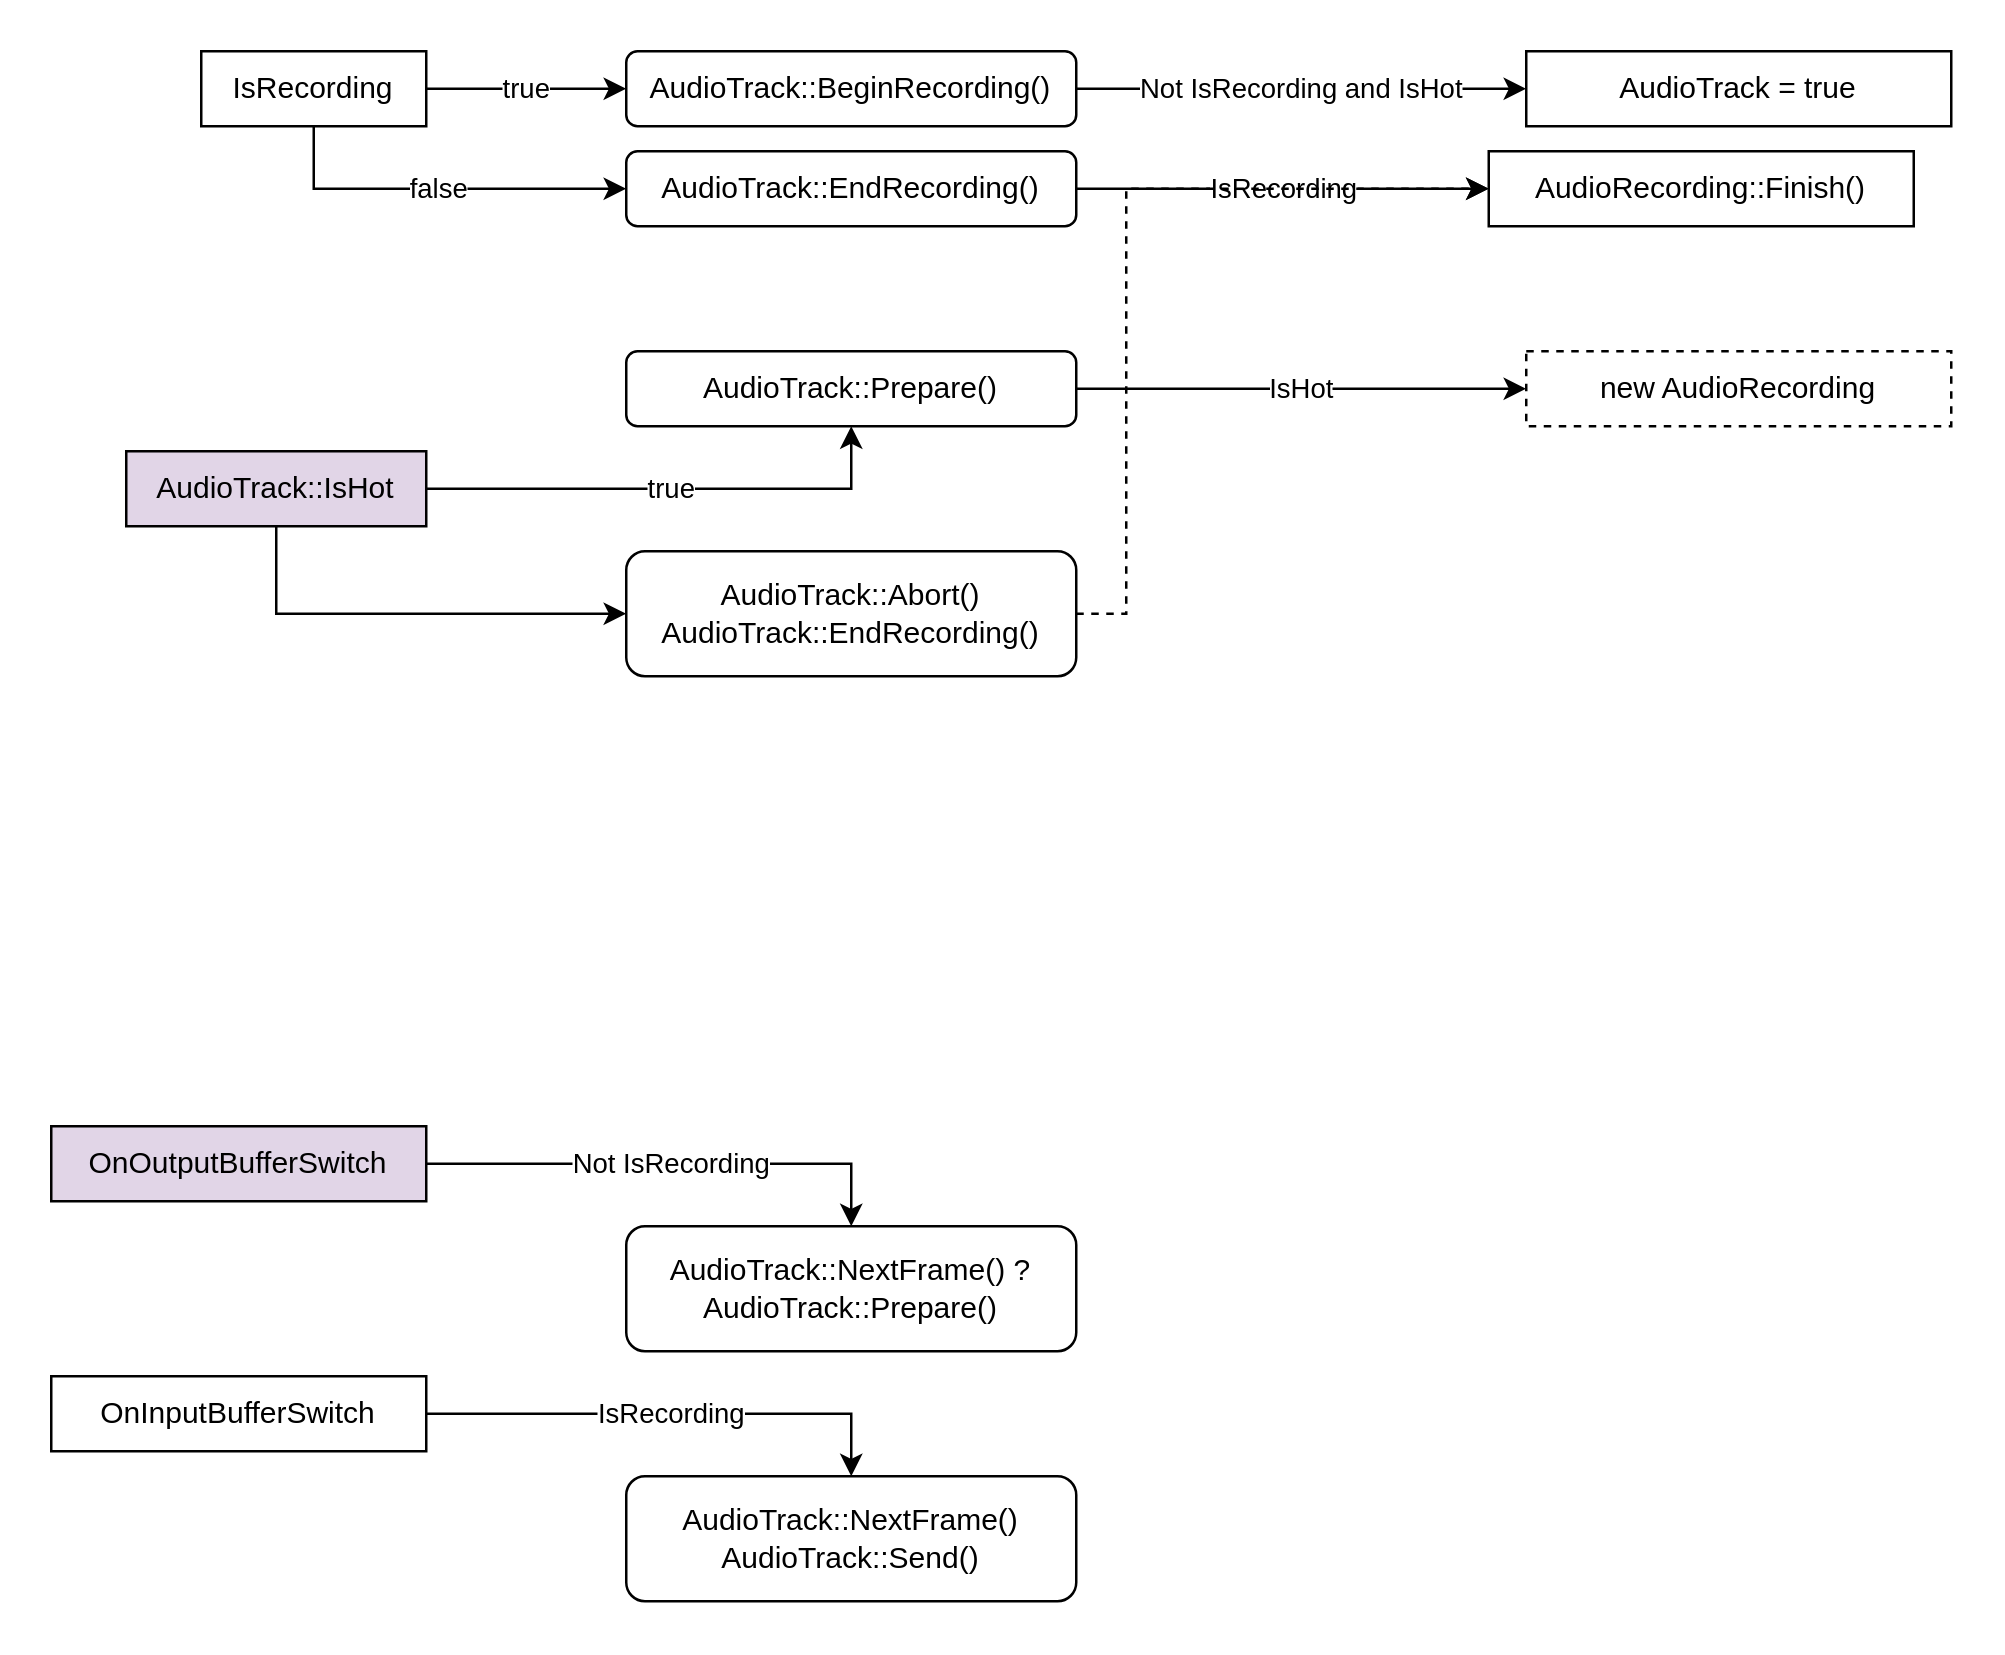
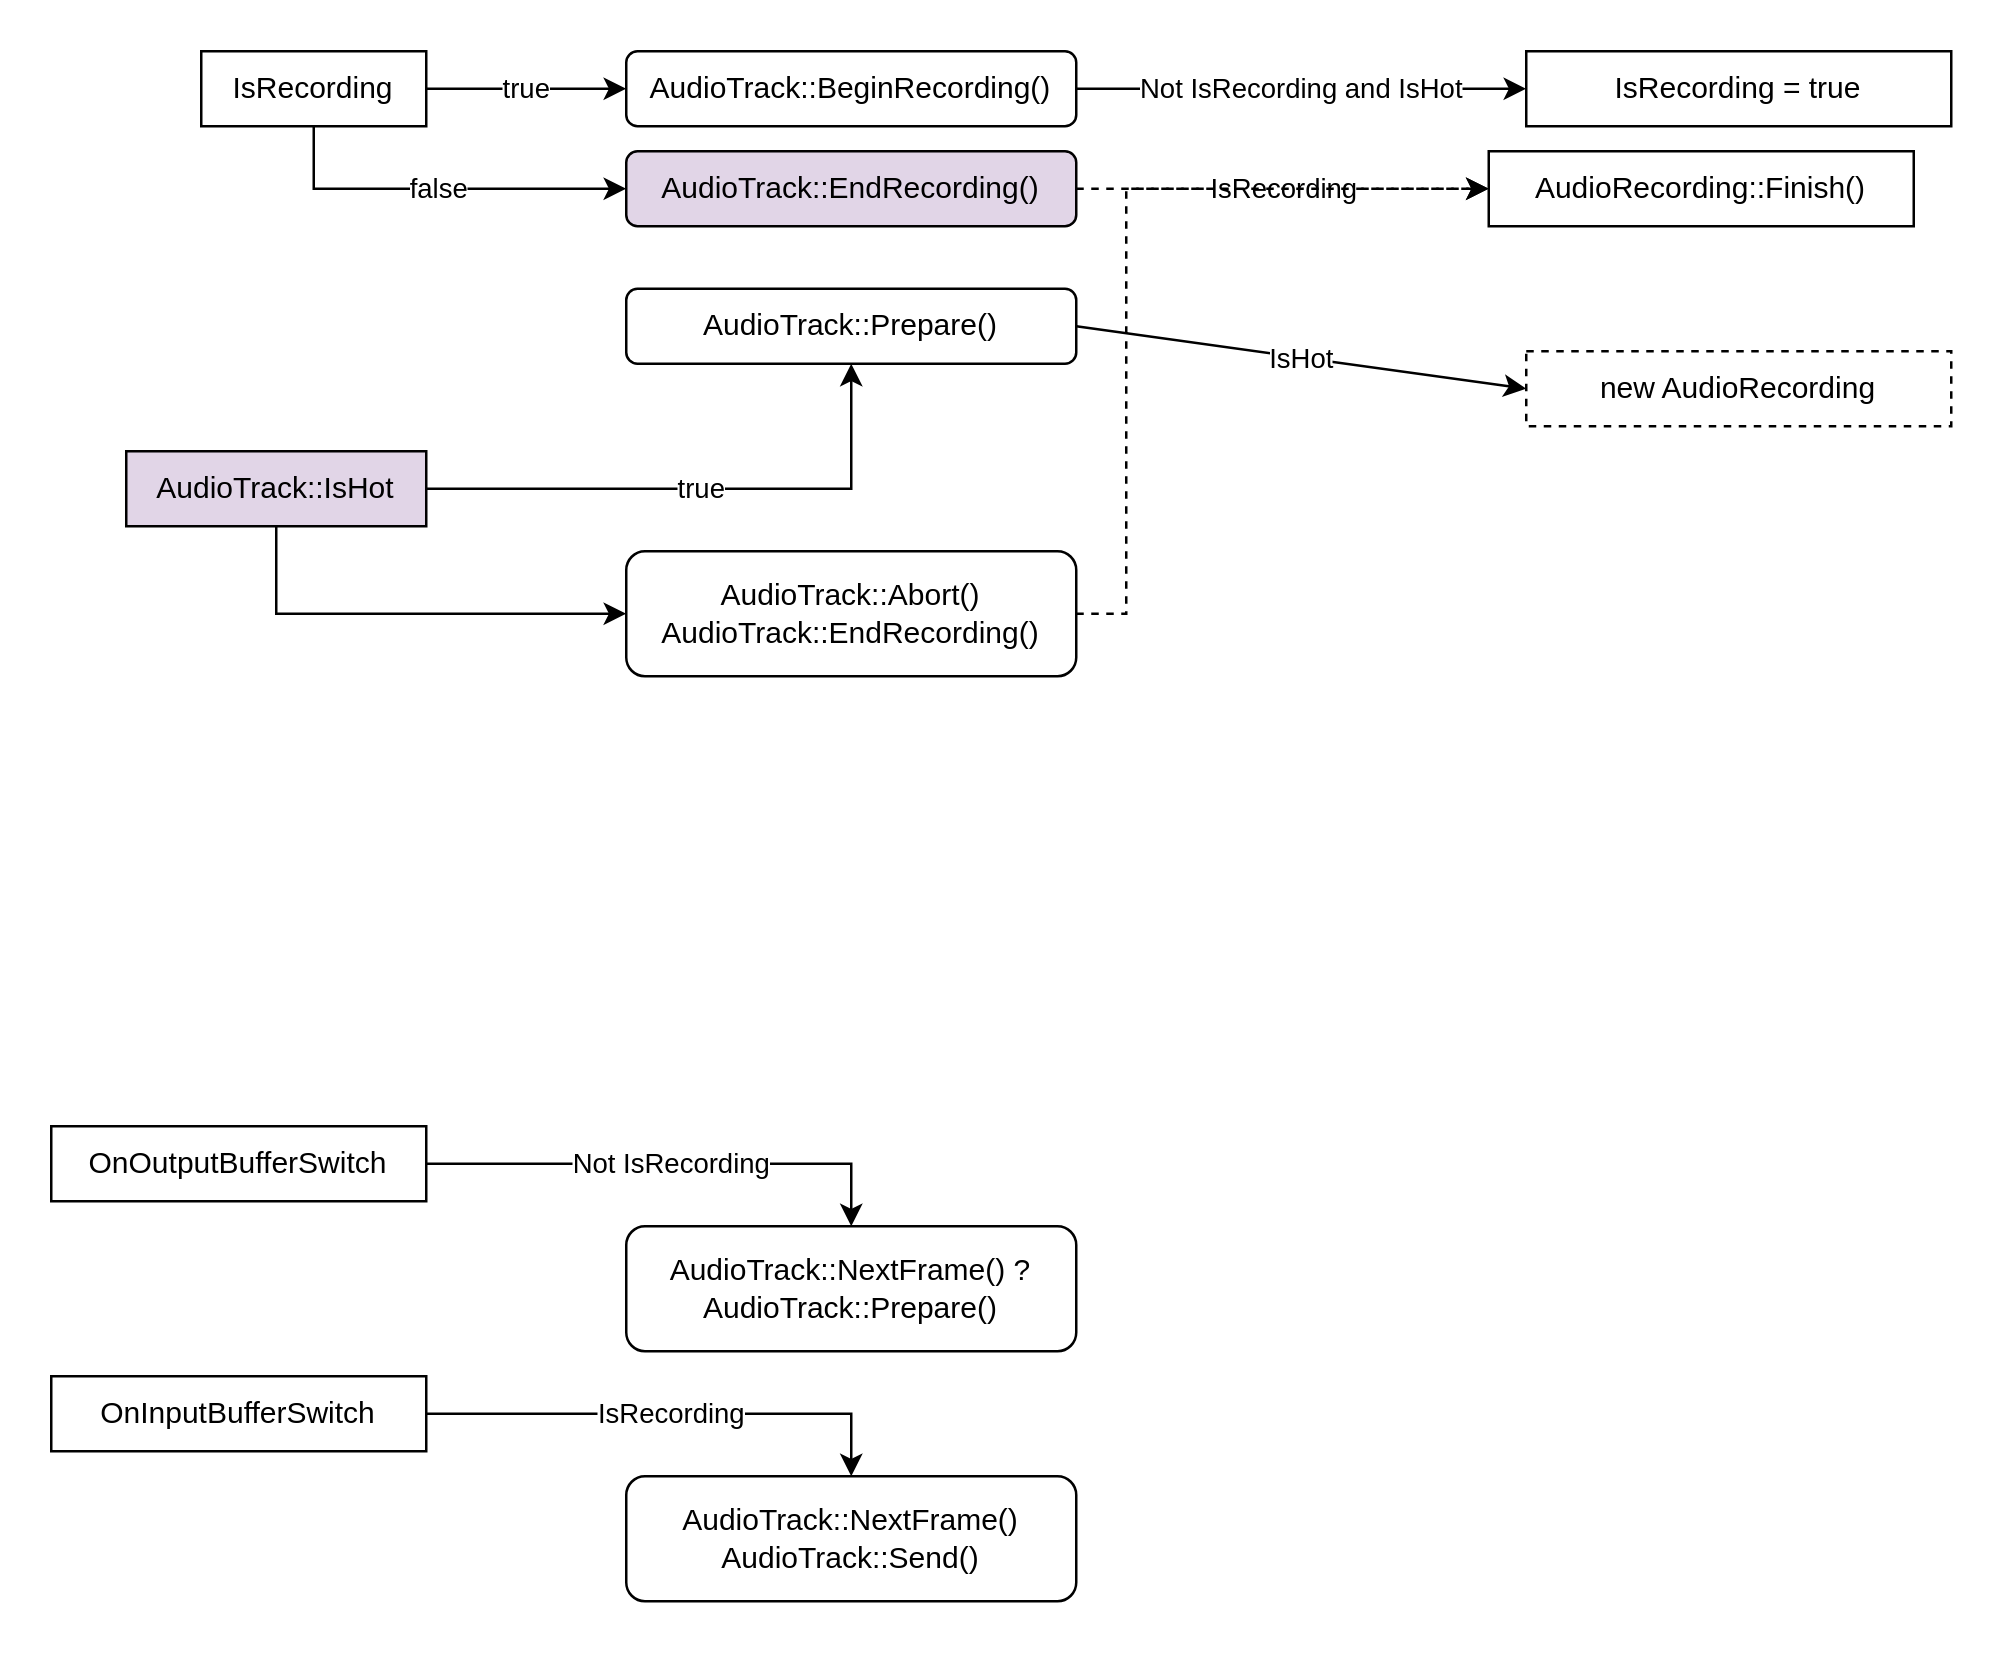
- <mxCell id="15" value="AudioTrack = true" style="rounded=0;whiteSpace=wrap;html=1;" parent="1" vertex="1"><mxGeometry x="610" y="20" width="170" height="30" as="geometry" /></mxCell>
+ <mxCell id="15" value="IsRecording = true" style="rounded=0;whiteSpace=wrap;html=1;" parent="1" vertex="1"><mxGeometry x="610" y="20" width="170" height="30" as="geometry" /></mxCell>
- <mxCell id="12" value="AudioTrack::EndRecording()" style="rounded=1;whiteSpace=wrap;html=1;" parent="1" vertex="1"><mxGeometry x="250" y="60" width="180" height="30" as="geometry" /></mxCell>
+ <mxCell id="12" value="AudioTrack::EndRecording()" style="rounded=1;whiteSpace=wrap;html=1;fillColor=#e1d5e7;" parent="1" vertex="1"><mxGeometry x="250" y="60" width="180" height="30" as="geometry" /></mxCell>
- <mxCell id="17" value="IsRecording" style="endArrow=classic;html=1;rounded=0;exitX=1;exitY=0.5;exitDx=0;exitDy=0;entryX=0;entryY=0.5;entryDx=0;entryDy=0;" parent="1" source="12" target="16" edge="1"><mxGeometry width="50" height="50" relative="1" as="geometry"><mxPoint x="500" y="110" as="sourcePoint" /><mxPoint x="550" y="60" as="targetPoint" /></mxGeometry></mxCell>
+ <mxCell id="17" value="IsRecording" style="endArrow=classic;html=1;rounded=0;exitX=1;exitY=0.5;exitDx=0;exitDy=0;entryX=0;entryY=0.5;entryDx=0;entryDy=0;dashed=1;" parent="1" source="12" target="16" edge="1"><mxGeometry width="50" height="50" relative="1" as="geometry"><mxPoint x="500" y="110" as="sourcePoint" /><mxPoint x="550" y="60" as="targetPoint" /></mxGeometry></mxCell>
- <mxCell id="4" value="AudioTrack::Prepare()" style="rounded=1;whiteSpace=wrap;html=1;" parent="1" vertex="1"><mxGeometry x="250" y="140" width="180" height="30" as="geometry" /></mxCell>
+ <mxCell id="4" value="AudioTrack::Prepare()" style="rounded=1;whiteSpace=wrap;html=1;" parent="1" vertex="1"><mxGeometry x="250" y="115" width="180" height="30" as="geometry" /></mxCell>
- <mxCell id="5" value="OnOutputBufferSwitch" style="rounded=0;whiteSpace=wrap;html=1;fillColor=#e1d5e7;" parent="1" vertex="1"><mxGeometry x="20" y="450" width="150" height="30" as="geometry" /></mxCell>
+ <mxCell id="5" value="OnOutputBufferSwitch" style="rounded=0;whiteSpace=wrap;html=1;" parent="1" vertex="1"><mxGeometry x="20" y="450" width="150" height="30" as="geometry" /></mxCell>
